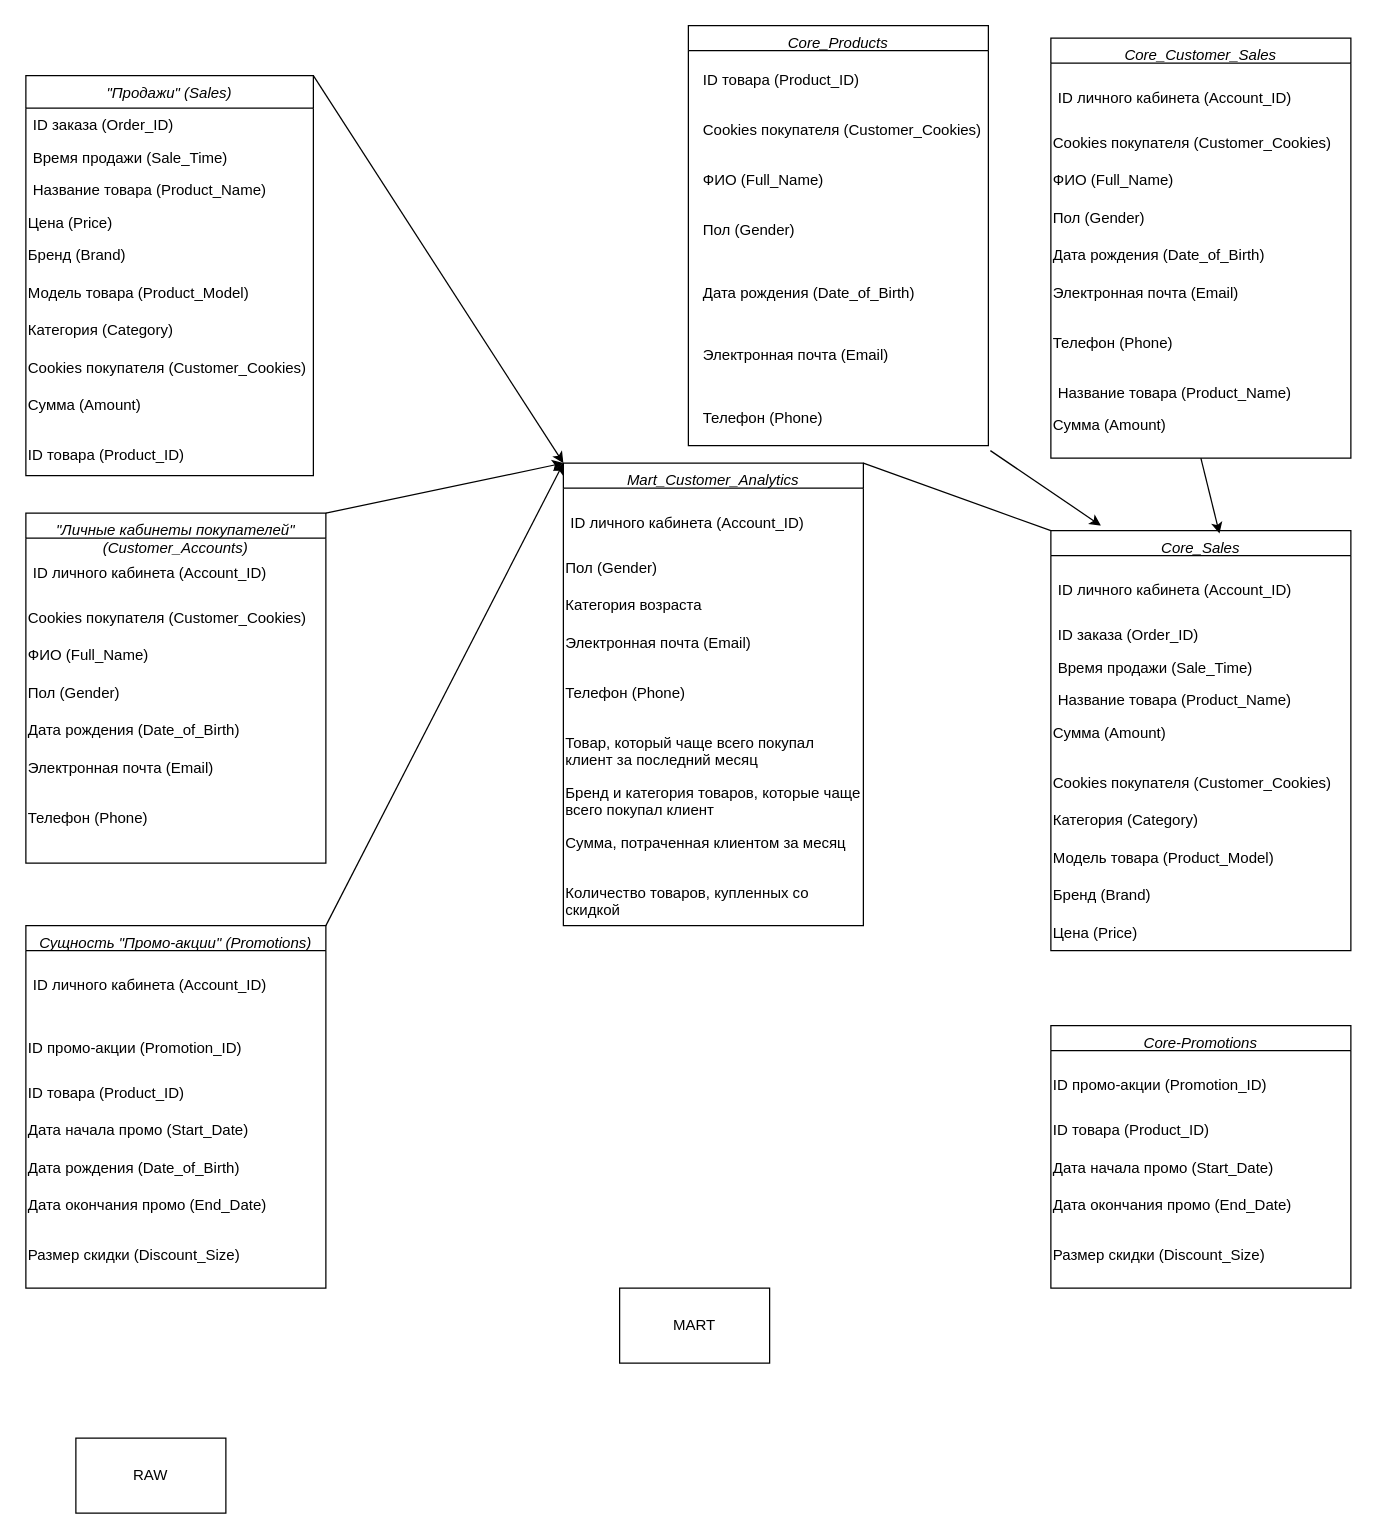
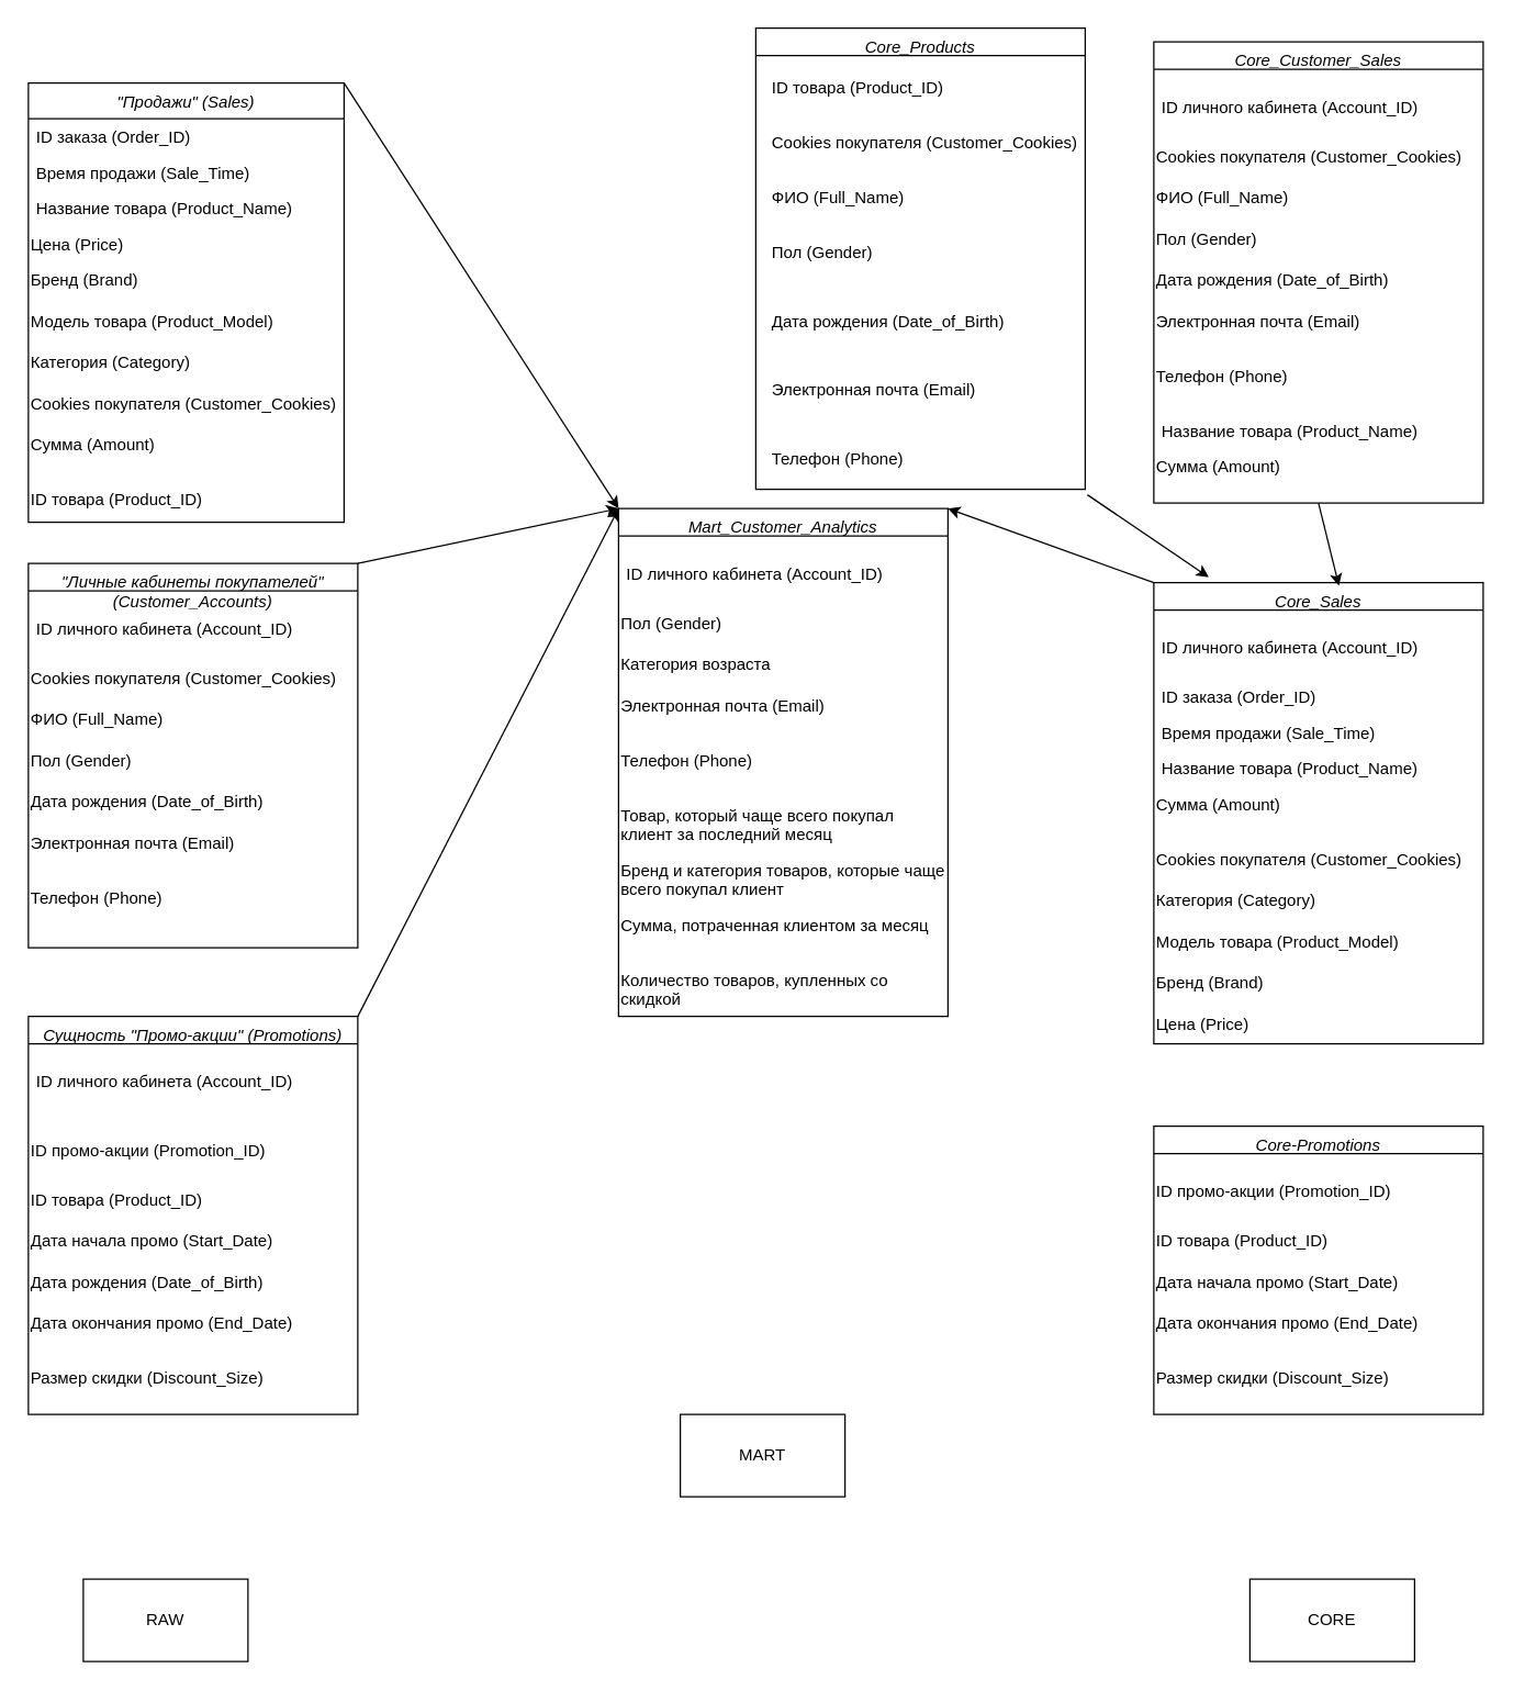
- <mxCell id="72" value="" style="endArrow=none;html=1;rounded=0;entryX=1;entryY=0;entryDx=0;entryDy=0;exitX=0;exitY=0;exitDx=0;exitDy=0;" parent="1" source="52" target="39" edge="1"><mxGeometry width="50" height="50" relative="1" as="geometry"><mxPoint x="830" y="760" as="sourcePoint" /><mxPoint x="880" y="710" as="targetPoint" /></mxGeometry></mxCell>
+ <mxCell id="72" value="" style="endArrow=classic;html=1;rounded=0;entryX=1;entryY=0;entryDx=0;entryDy=0;exitX=0;exitY=0;exitDx=0;exitDy=0;" parent="1" source="52" target="39" edge="1"><mxGeometry width="50" height="50" relative="1" as="geometry"><mxPoint x="830" y="760" as="sourcePoint" /><mxPoint x="880" y="710" as="targetPoint" /></mxGeometry></mxCell>
+ <mxCell id="50" value="CORE" style="rounded=0;whiteSpace=wrap;html=1;" parent="1" vertex="1"><mxGeometry x="910" y="1150" width="120" height="60" as="geometry" /></mxCell>
